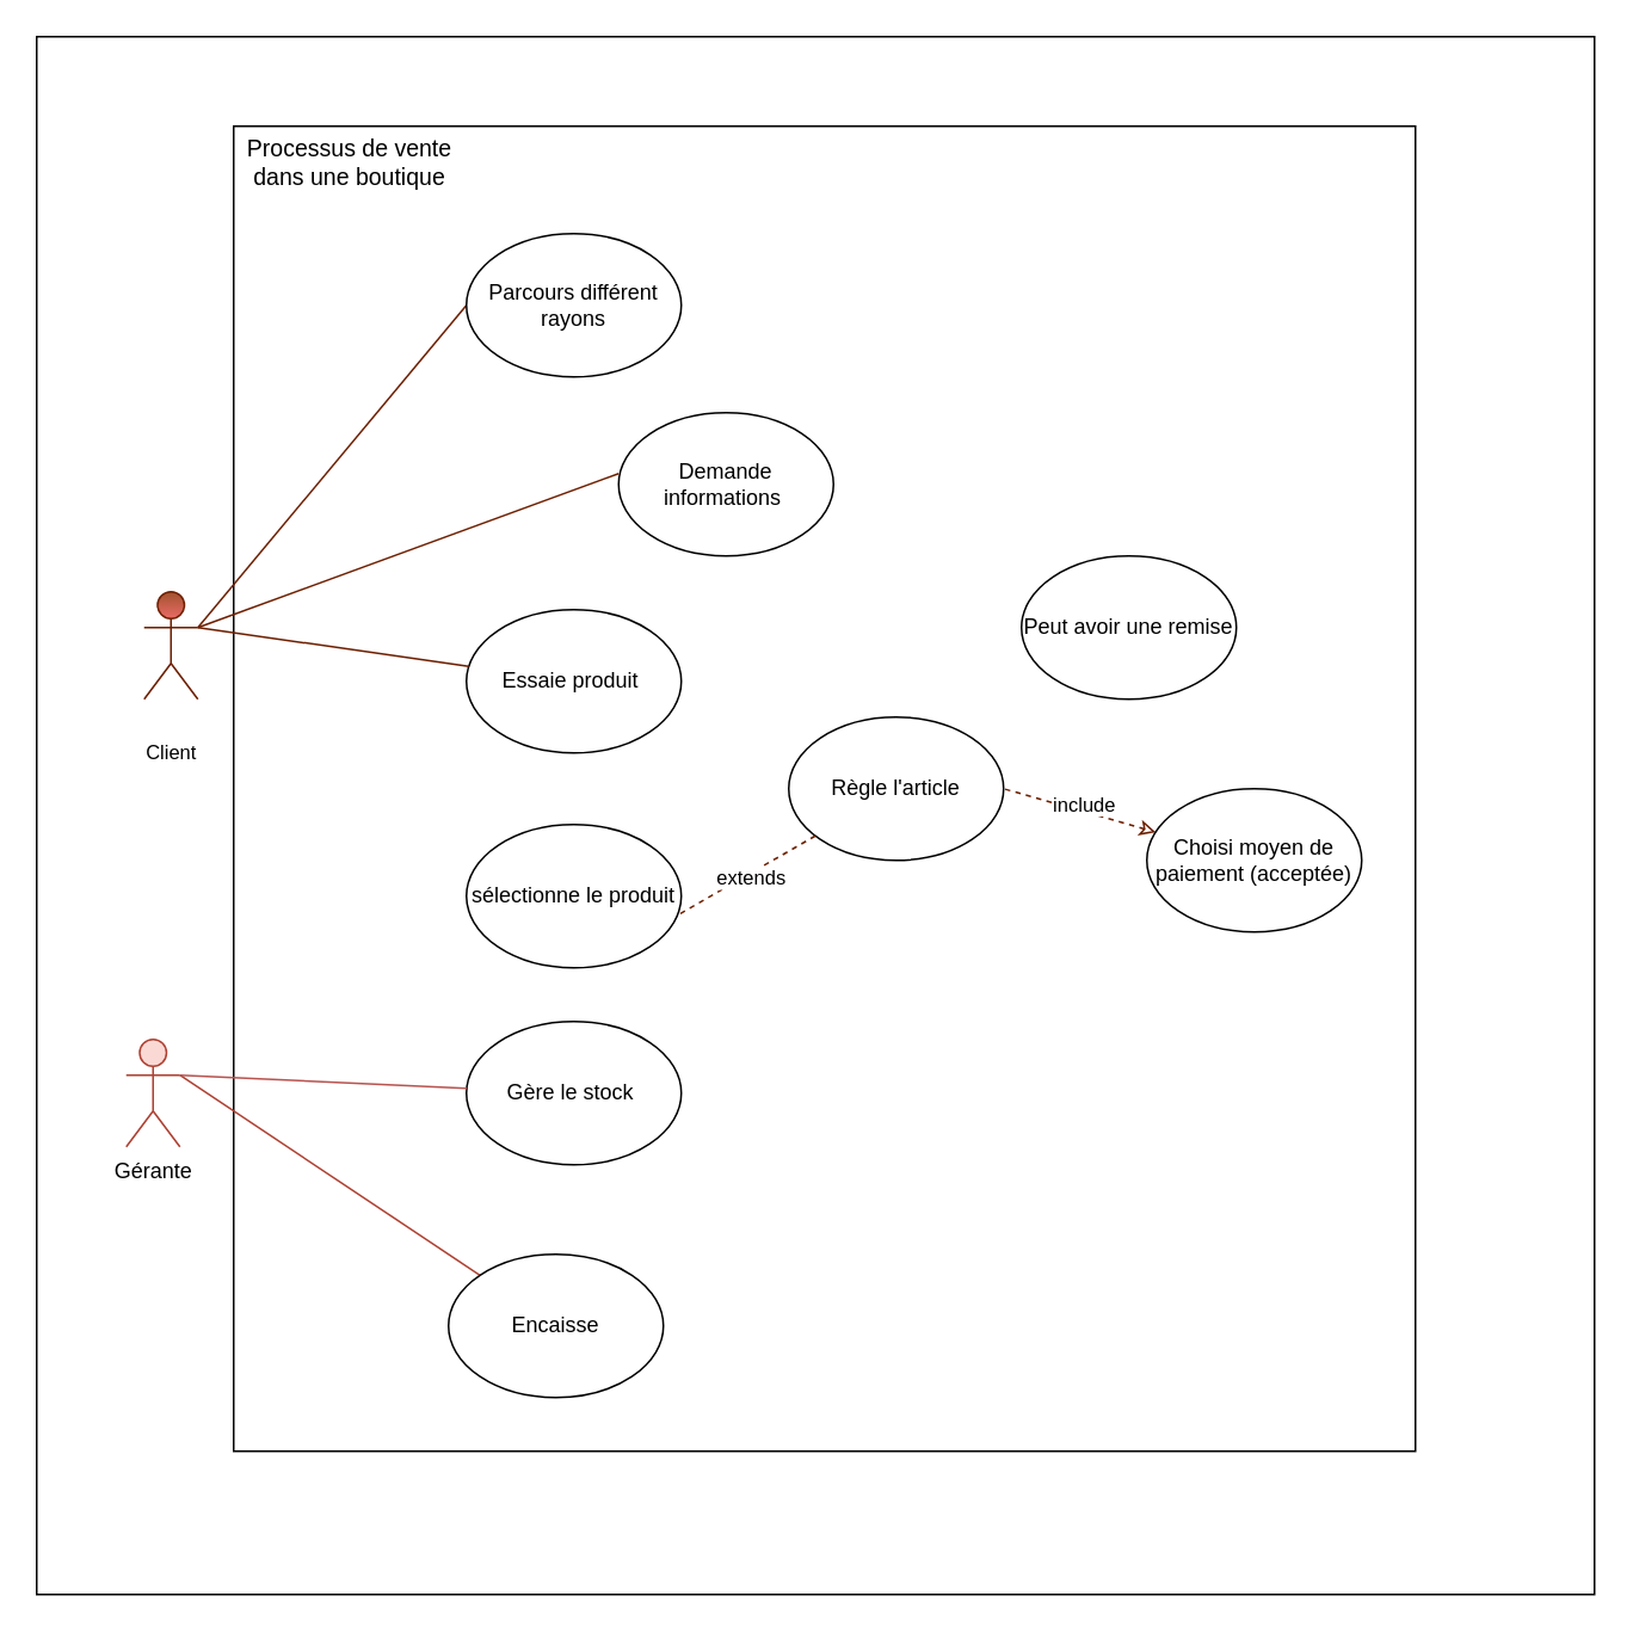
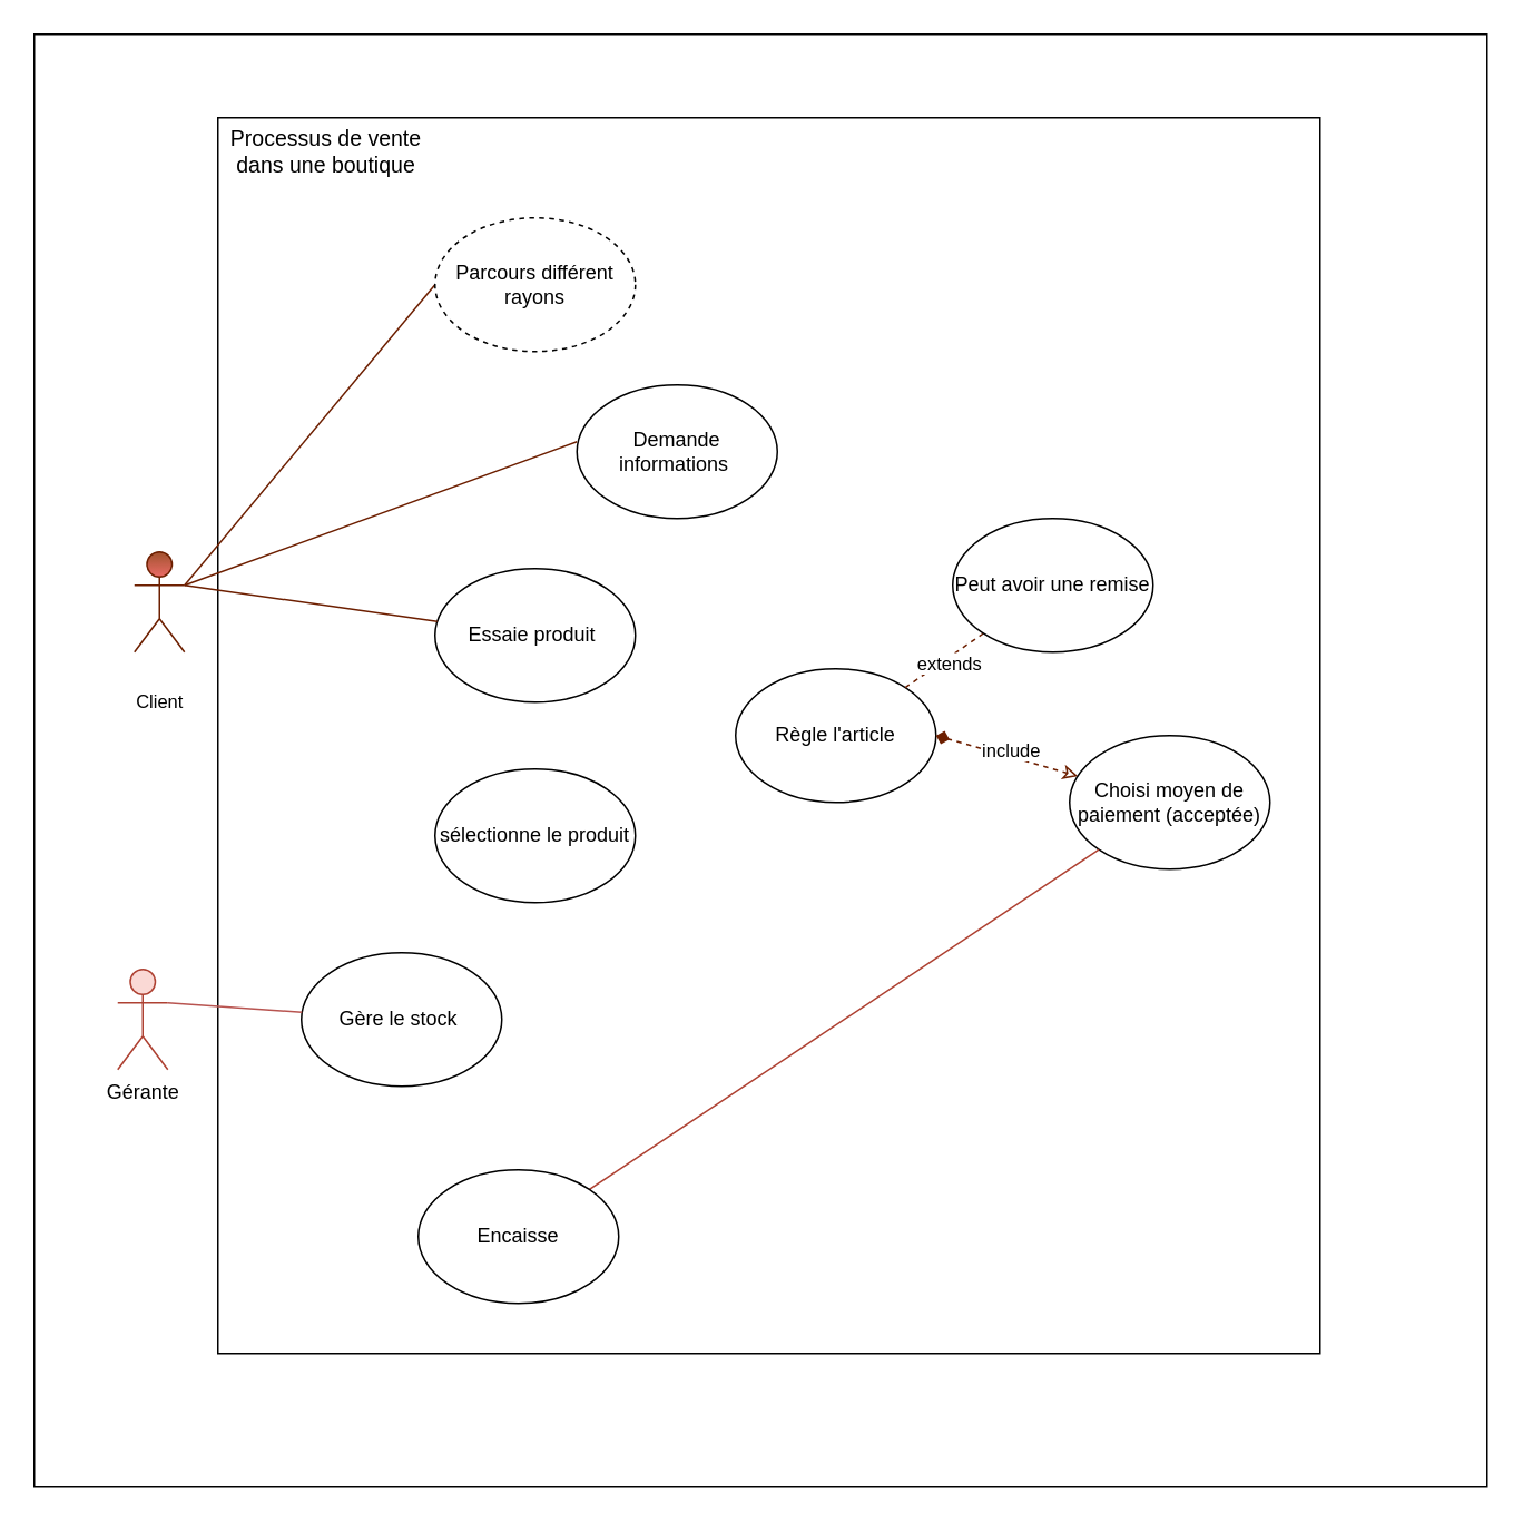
- <mxCell id="26" value="Parcours différent rayons" style="ellipse;whiteSpace=wrap;html=1;" parent="1" vertex="1"><mxGeometry x="260" y="130" width="120" height="80" as="geometry" /></mxCell>
+ <mxCell id="26" value="Parcours différent rayons" style="ellipse;whiteSpace=wrap;html=1;dashed=1;" parent="1" vertex="1"><mxGeometry x="260" y="130" width="120" height="80" as="geometry" /></mxCell>
+ <mxCell id="15" style="rounded=0;orthogonalLoop=1;jettySize=auto;html=1;dashed=1;strokeColor=#6D1F00;align=center;verticalAlign=middle;fontFamily=Helvetica;fontSize=11;fontColor=default;labelBackgroundColor=default;startFill=0;endArrow=none;fillColor=#a0522d;" parent="1" source="17" target="9" edge="1"><mxGeometry relative="1" as="geometry" /></mxCell>
+ <mxCell id="16" value="extends" style="edgeLabel;html=1;align=center;verticalAlign=middle;resizable=0;points=[];rounded=0;strokeColor=#6D1F00;fontFamily=Helvetica;fontSize=11;fontColor=default;labelBackgroundColor=default;fillColor=#a0522d;" parent="15" vertex="1" connectable="0"><mxGeometry x="-0.061" y="3" relative="1" as="geometry"><mxPoint as="offset" /></mxGeometry></mxCell>
- <mxCell id="12" style="rounded=0;orthogonalLoop=1;jettySize=auto;html=1;entryX=1;entryY=0.5;entryDx=0;entryDy=0;dashed=1;startArrow=classic;startFill=0;endArrow=none;strokeColor=#6D1F00;align=center;verticalAlign=middle;fontFamily=Helvetica;fontSize=11;fontColor=default;labelBackgroundColor=default;fillColor=#a0522d;" parent="1" source="14" target="9" edge="1"><mxGeometry relative="1" as="geometry" /></mxCell>
+ <mxCell id="12" style="rounded=0;orthogonalLoop=1;jettySize=auto;html=1;entryX=1;entryY=0.5;entryDx=0;entryDy=0;dashed=1;startArrow=classic;startFill=0;endArrow=diamond;strokeColor=#6D1F00;align=center;verticalAlign=middle;fontFamily=Helvetica;fontSize=11;fontColor=default;labelBackgroundColor=default;fillColor=#a0522d;" parent="1" source="14" target="9" edge="1"><mxGeometry relative="1" as="geometry" /></mxCell>
- <mxCell id="10" style="rounded=0;orthogonalLoop=1;jettySize=auto;html=1;entryX=0.992;entryY=0.625;entryDx=0;entryDy=0;entryPerimeter=0;dashed=1;strokeColor=#6D1F00;align=center;verticalAlign=middle;fontFamily=Helvetica;fontSize=11;fontColor=default;labelBackgroundColor=default;startFill=0;endArrow=none;fillColor=#a0522d;" parent="1" source="9" target="7" edge="1"><mxGeometry relative="1" as="geometry" /></mxCell>
- <mxCell id="11" value="extends" style="edgeLabel;html=1;align=center;verticalAlign=middle;resizable=0;points=[];rounded=0;strokeColor=#6D1F00;fontFamily=Helvetica;fontSize=11;fontColor=default;labelBackgroundColor=default;fillColor=#a0522d;" parent="10" vertex="1" connectable="0"><mxGeometry x="-0.024" y="2" relative="1" as="geometry"><mxPoint as="offset" /></mxGeometry></mxCell>
- <mxCell id="20" value="Gère le stock&amp;nbsp;" style="ellipse;whiteSpace=wrap;html=1;" parent="1" vertex="1"><mxGeometry x="260" y="570" width="120" height="80" as="geometry" /></mxCell>
+ <mxCell id="20" value="Gère le stock&amp;nbsp;" style="ellipse;whiteSpace=wrap;html=1;" parent="1" vertex="1"><mxGeometry x="180" y="570" width="120" height="80" as="geometry" /></mxCell>
- <mxCell id="21" style="rounded=0;orthogonalLoop=1;jettySize=auto;html=1;endArrow=none;startFill=0;entryX=1;entryY=0.333;entryDx=0;entryDy=0;entryPerimeter=0;fillColor=#fad9d5;strokeColor=#ae4132;" parent="1" source="22" target="19" edge="1"><mxGeometry relative="1" as="geometry"><mxPoint x="120" y="610" as="targetPoint" /></mxGeometry></mxCell>
+ <mxCell id="21" style="rounded=0;orthogonalLoop=1;jettySize=auto;html=1;endArrow=none;startFill=0;fillColor=#fad9d5;strokeColor=#ae4132;" parent="1" source="22" target="14" edge="1"><mxGeometry relative="1" as="geometry"><mxPoint x="120" y="610" as="targetPoint" /></mxGeometry></mxCell>
